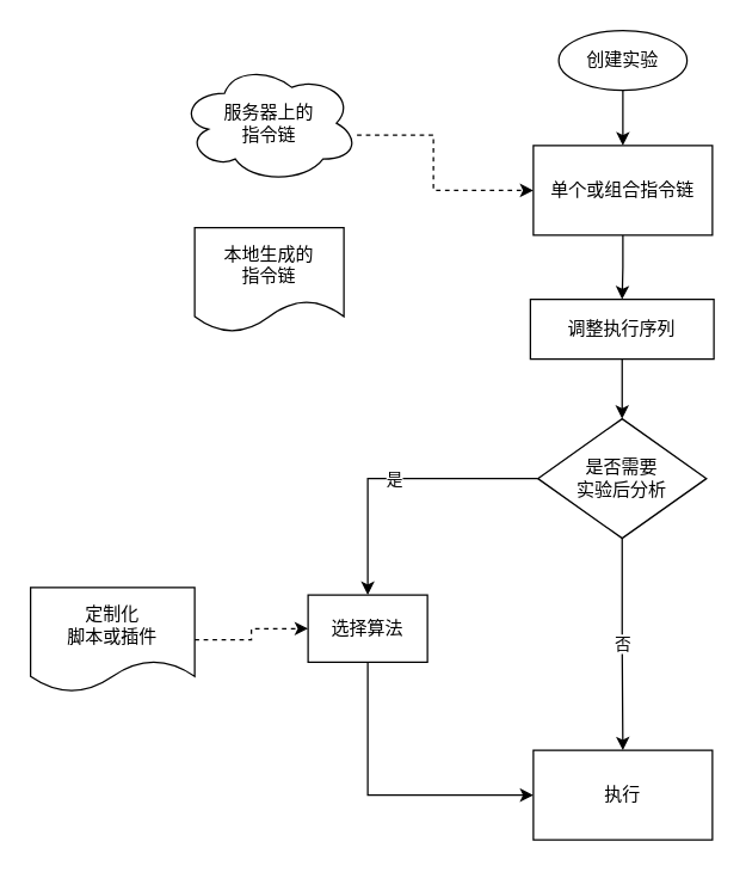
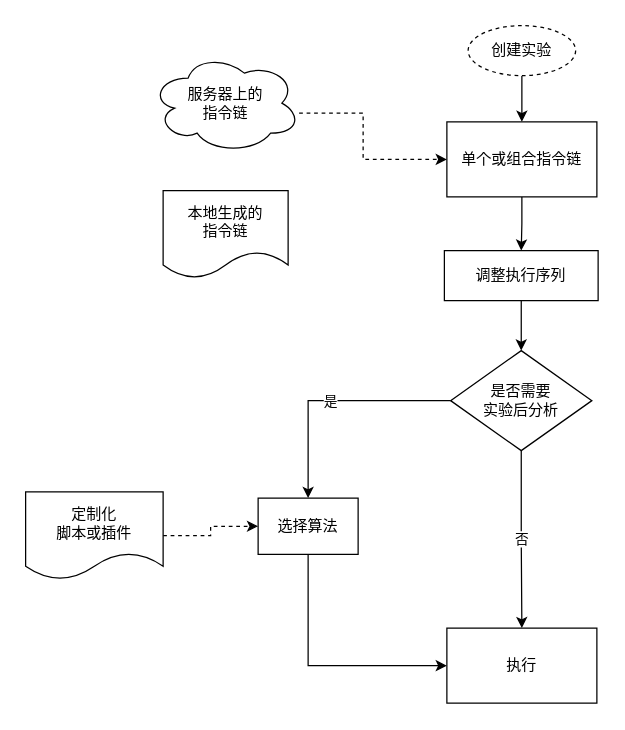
- <mxCell id="3" value="创建实验" style="ellipse;whiteSpace=wrap;html=1;" vertex="1" parent="1"><mxGeometry x="374" y="20" width="86" height="40" as="geometry" /></mxCell>
+ <mxCell id="3" value="创建实验" style="ellipse;whiteSpace=wrap;html=1;dashed=1;" vertex="1" parent="1"><mxGeometry x="374" y="20" width="86" height="40" as="geometry" /></mxCell>
